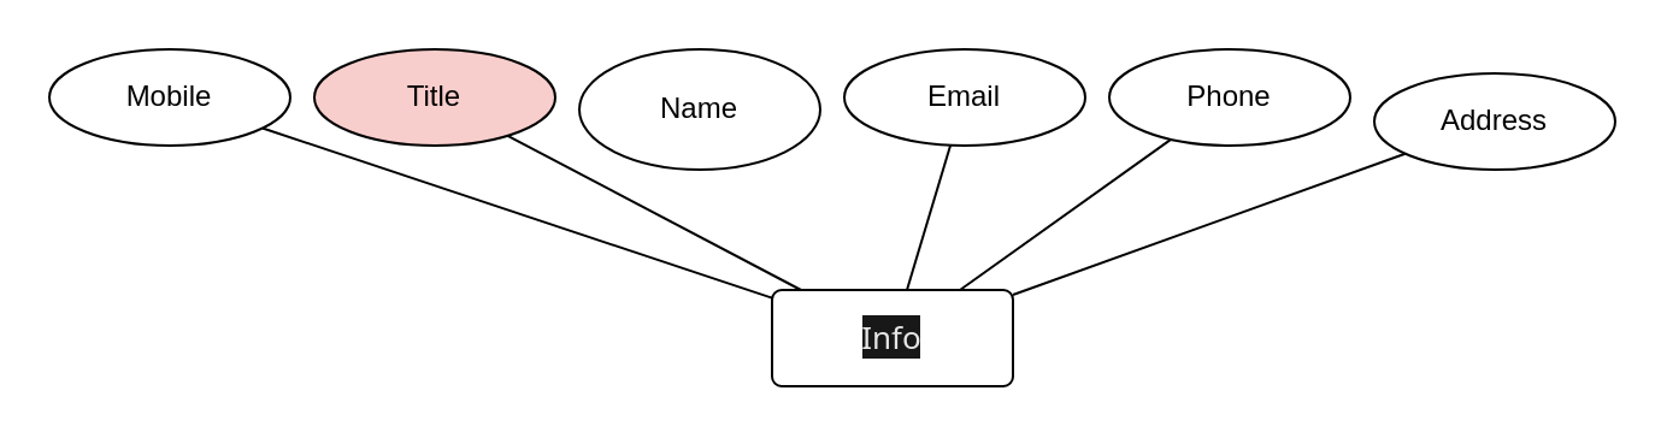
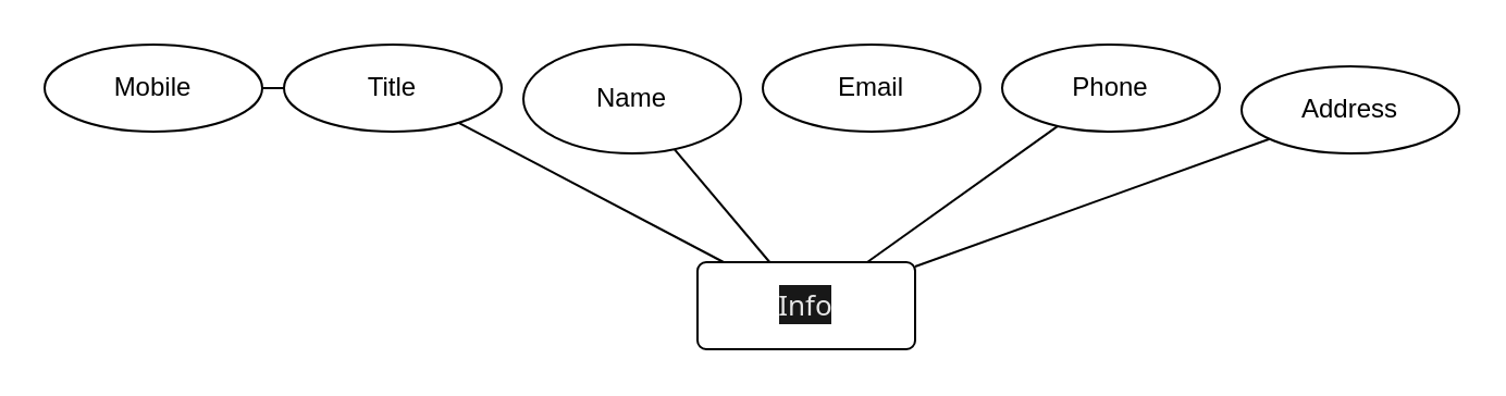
- <mxCell id="3" value="Title" style="ellipse;whiteSpace=wrap;html=1;align=center;fillColor=#f8cecc;" parent="1" vertex="1"><mxGeometry x="130" y="20" width="100" height="40" as="geometry" /></mxCell>
+ <mxCell id="3" value="Title" style="ellipse;whiteSpace=wrap;html=1;align=center;" parent="1" vertex="1"><mxGeometry x="130" y="20" width="100" height="40" as="geometry" /></mxCell>
- <mxCell id="8" value="" style="endArrow=none;html=1;rounded=0;" parent="1" source="14" target="2" edge="1"><mxGeometry relative="1" as="geometry"><mxPoint x="103.001" y="55.025" as="sourcePoint" /><mxPoint x="220" y="140" as="targetPoint" /></mxGeometry></mxCell>
+ <mxCell id="8" value="" style="endArrow=none;html=1;rounded=0;" parent="1" source="14" target="3" edge="1"><mxGeometry relative="1" as="geometry"><mxPoint x="103.001" y="55.025" as="sourcePoint" /><mxPoint x="220" y="140" as="targetPoint" /></mxGeometry></mxCell>
- <mxCell id="7" value="" style="endArrow=none;html=1;rounded=0;" parent="1" source="13" target="2" edge="1"><mxGeometry relative="1" as="geometry"><mxPoint x="379.936" y="58.319" as="sourcePoint" /><mxPoint x="570" y="120" as="targetPoint" /></mxGeometry></mxCell>
+ <mxCell id="6" value="" style="endArrow=none;html=1;rounded=0;" parent="1" source="5" target="2" edge="1"><mxGeometry relative="1" as="geometry"><mxPoint x="360" y="100" as="sourcePoint" /><mxPoint x="520" y="100" as="targetPoint" /></mxGeometry></mxCell>
